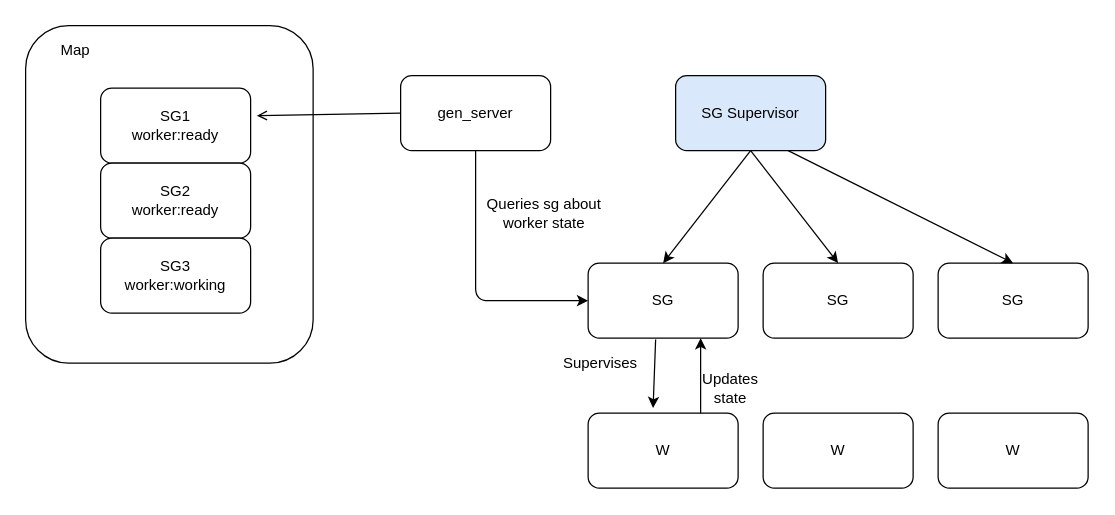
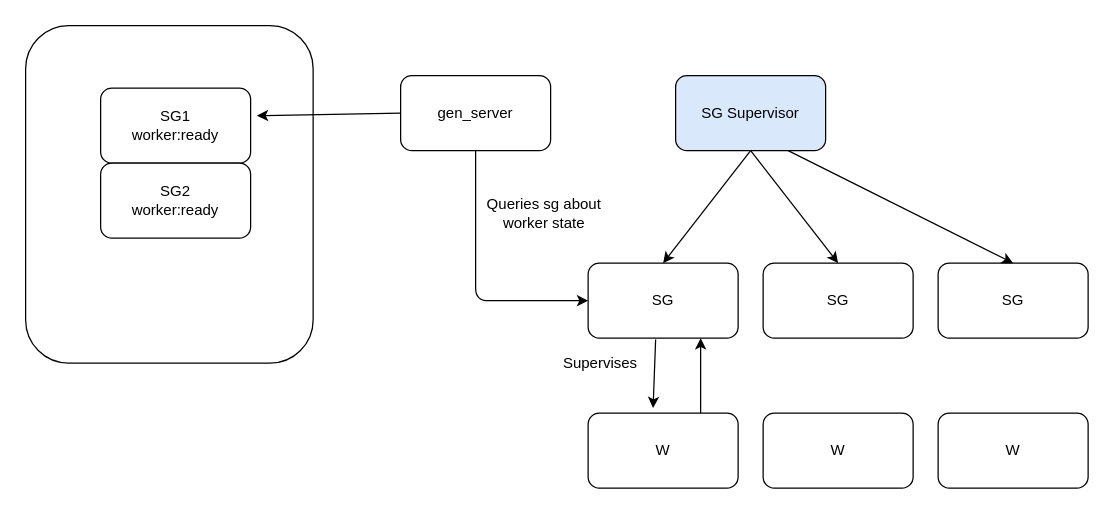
- <mxCell id="17" value="Map" style="text;html=1;strokeColor=none;fillColor=none;align=center;verticalAlign=middle;whiteSpace=wrap;rounded=0;" vertex="1" parent="1"><mxGeometry x="40" y="30" width="40" height="20" as="geometry" /></mxCell>
- <mxCell id="18" value="" style="endArrow=open;html=1;exitX=0;exitY=0.5;exitDx=0;exitDy=0;entryX=1.042;entryY=0.367;entryDx=0;entryDy=0;entryPerimeter=0;" edge="1" parent="1" source="3" target="14"><mxGeometry width="50" height="50" relative="1" as="geometry"><mxPoint x="540" y="230" as="sourcePoint" /><mxPoint x="590" y="180" as="targetPoint" /></mxGeometry></mxCell>
+ <mxCell id="18" value="" style="endArrow=classic;html=1;exitX=0;exitY=0.5;exitDx=0;exitDy=0;entryX=1.042;entryY=0.367;entryDx=0;entryDy=0;entryPerimeter=0;" edge="1" parent="1" source="3" target="14"><mxGeometry width="50" height="50" relative="1" as="geometry"><mxPoint x="540" y="230" as="sourcePoint" /><mxPoint x="590" y="180" as="targetPoint" /></mxGeometry></mxCell>
- <mxCell id="16" value="SG3&lt;br&gt;worker:working" style="rounded=1;whiteSpace=wrap;html=1;" vertex="1" parent="1"><mxGeometry x="80" y="190" width="120" height="60" as="geometry" /></mxCell>
- <mxCell id="24" value="Updates state" style="text;html=1;strokeColor=none;fillColor=none;align=center;verticalAlign=middle;whiteSpace=wrap;rounded=0;" vertex="1" parent="1"><mxGeometry x="564" y="300" width="40" height="20" as="geometry" /></mxCell>
